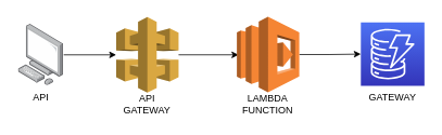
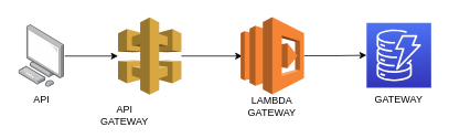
- <mxCell id="10" value="LAMBDA FUNCTION" style="text;html=1;strokeColor=none;fillColor=none;align=center;verticalAlign=middle;whiteSpace=wrap;rounded=0;" vertex="1" parent="1"><mxGeometry x="298.25" y="113.4" width="60" height="30" as="geometry" /></mxCell>
+ <mxCell id="10" value="LAMBDA GATEWAY" style="text;html=1;strokeColor=none;fillColor=none;align=center;verticalAlign=middle;whiteSpace=wrap;rounded=0;" vertex="1" parent="1"><mxGeometry x="298.25" y="113.4" width="60" height="30" as="geometry" /></mxCell>
- <mxCell id="7" value="API GATEWAY" style="text;html=1;strokeColor=none;fillColor=none;align=center;verticalAlign=middle;whiteSpace=wrap;rounded=0;" vertex="1" parent="1"><mxGeometry x="150.25" y="113.4" width="60" height="30" as="geometry" /></mxCell>
+ <mxCell id="7" value="API GATEWAY" style="text;html=1;strokeColor=none;fillColor=none;align=center;verticalAlign=middle;whiteSpace=wrap;rounded=0;" vertex="1" parent="1"><mxGeometry x="120.25" y="123.4" width="60" height="30" as="geometry" /></mxCell>
